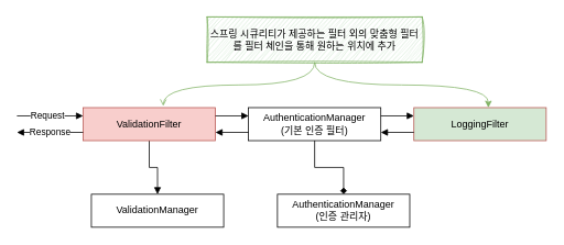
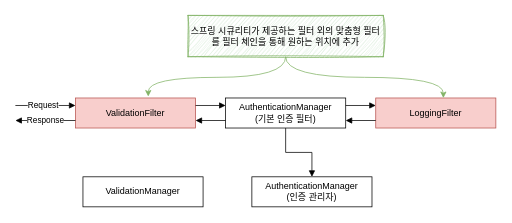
- <mxCell id="18" style="edgeStyle=orthogonalEdgeStyle;rounded=0;orthogonalLoop=1;jettySize=auto;html=1;entryX=0.606;entryY=-0.05;entryDx=0;entryDy=0;entryPerimeter=0;fillColor=#d5e8d4;strokeColor=#82b366;curved=1;endArrow=open;" parent="1" source="17" target="7" edge="1"><mxGeometry relative="1" as="geometry" /></mxCell>
+ <mxCell id="18" style="edgeStyle=orthogonalEdgeStyle;rounded=0;orthogonalLoop=1;jettySize=auto;html=1;entryX=0.606;entryY=-0.05;entryDx=0;entryDy=0;entryPerimeter=0;fillColor=#d5e8d4;strokeColor=#82b366;curved=1;" parent="1" source="17" target="7" edge="1"><mxGeometry relative="1" as="geometry" /></mxCell>
- <mxCell id="8" value="LoggingFilter" style="rounded=0;whiteSpace=wrap;html=1;fillColor=#d5e8d4;strokeColor=#b85450;" parent="1" vertex="1"><mxGeometry x="500" y="130" width="160" height="40" as="geometry" /></mxCell>
+ <mxCell id="8" value="LoggingFilter" style="rounded=0;whiteSpace=wrap;html=1;fillColor=#f8cecc;strokeColor=#b85450;" parent="1" vertex="1"><mxGeometry x="500" y="130" width="160" height="40" as="geometry" /></mxCell>
- <mxCell id="6" style="edgeStyle=orthogonalEdgeStyle;rounded=0;orthogonalLoop=1;jettySize=auto;html=1;endArrow=block;endFill=1;" parent="1" source="7" target="5" edge="1"><mxGeometry relative="1" as="geometry" /></mxCell>
- <mxCell id="2" style="edgeStyle=orthogonalEdgeStyle;rounded=0;orthogonalLoop=1;jettySize=auto;html=1;entryX=0.5;entryY=0;entryDx=0;entryDy=0;endArrow=diamond;endFill=1;" parent="1" source="3" target="4" edge="1"><mxGeometry relative="1" as="geometry" /></mxCell>
+ <mxCell id="2" style="edgeStyle=orthogonalEdgeStyle;rounded=0;orthogonalLoop=1;jettySize=auto;html=1;entryX=0.5;entryY=0;entryDx=0;entryDy=0;endArrow=block;endFill=1;" parent="1" source="3" target="4" edge="1"><mxGeometry relative="1" as="geometry" /></mxCell>
